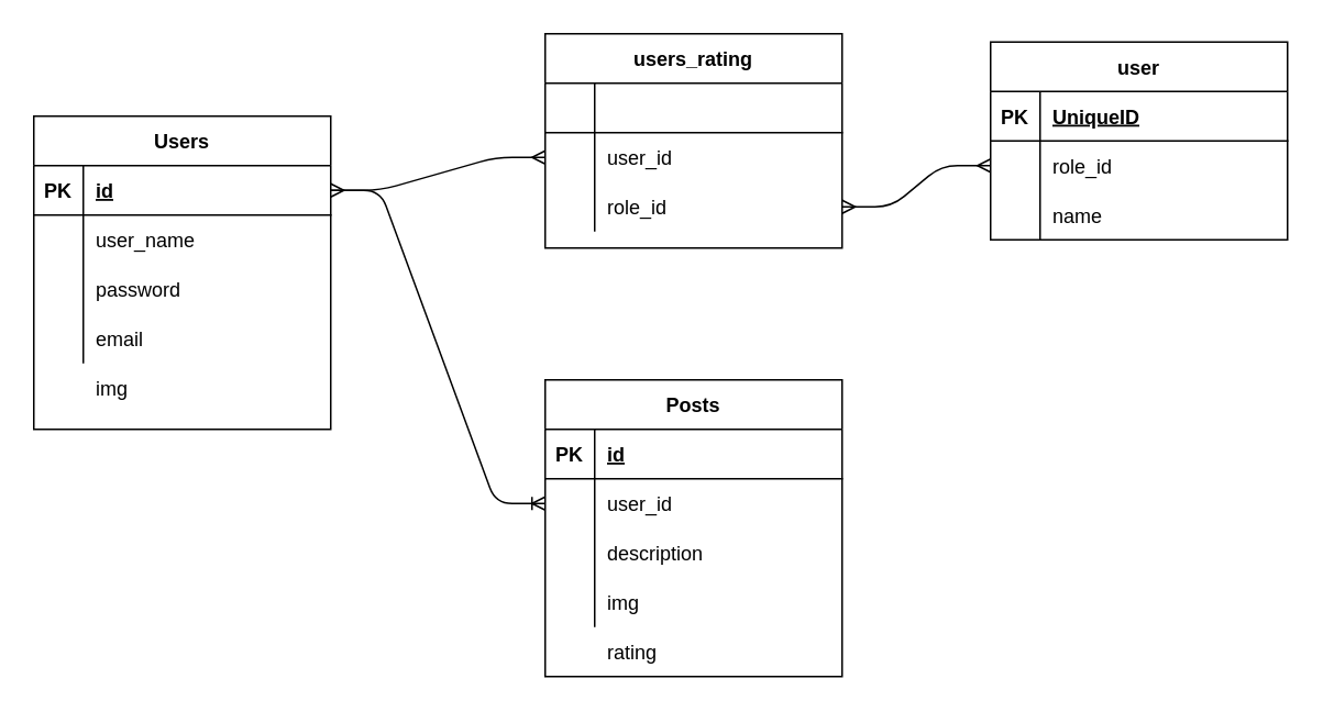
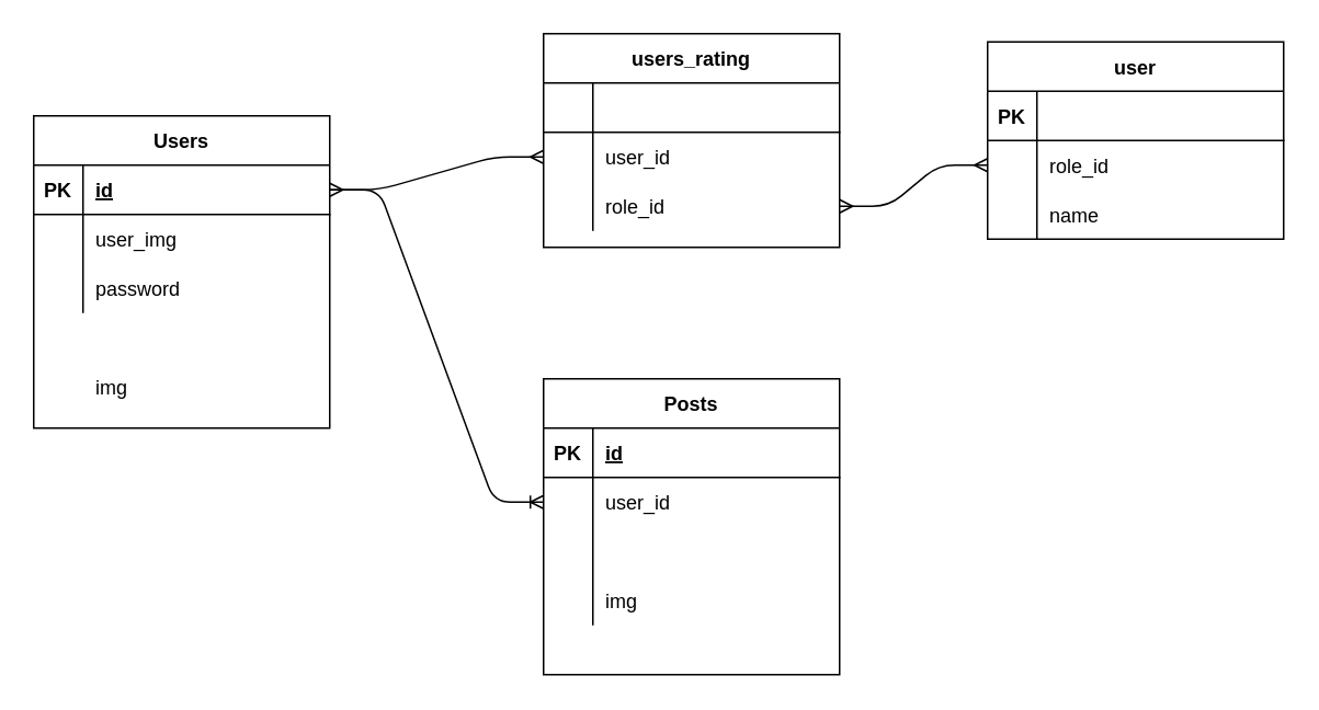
- <mxCell id="29" value="UniqueID" style="shape=partialRectangle;connectable=0;fillColor=none;top=0;left=0;bottom=0;right=0;align=left;spacingLeft=6;fontStyle=5;overflow=hidden;" vertex="1" parent="27"><mxGeometry x="30" width="150" height="30" as="geometry" /></mxCell>
- <mxCell id="8" value="user_name" style="shape=partialRectangle;connectable=0;fillColor=none;top=0;left=0;bottom=0;right=0;align=left;spacingLeft=6;overflow=hidden;" vertex="1" parent="6"><mxGeometry x="30" width="150" height="30" as="geometry" /></mxCell>
+ <mxCell id="8" value="user_img" style="shape=partialRectangle;connectable=0;fillColor=none;top=0;left=0;bottom=0;right=0;align=left;spacingLeft=6;overflow=hidden;" vertex="1" parent="6"><mxGeometry x="30" width="150" height="30" as="geometry" /></mxCell>
- <mxCell id="14" value="email" style="shape=partialRectangle;connectable=0;fillColor=none;top=0;left=0;bottom=0;right=0;align=left;spacingLeft=6;overflow=hidden;" vertex="1" parent="12"><mxGeometry x="30" width="150" height="30" as="geometry" /></mxCell>
- <mxCell id="47" value="description" style="shape=partialRectangle;connectable=0;fillColor=none;top=0;left=0;bottom=0;right=0;align=left;spacingLeft=6;overflow=hidden;" vertex="1" parent="45"><mxGeometry x="30" width="150" height="30" as="geometry" /></mxCell>
- <mxCell id="54" value="rating" style="shape=partialRectangle;connectable=0;fillColor=none;top=0;left=0;bottom=0;right=0;align=left;spacingLeft=6;overflow=hidden;" vertex="1" parent="52"><mxGeometry x="30" width="150" height="30" as="geometry" /></mxCell>
